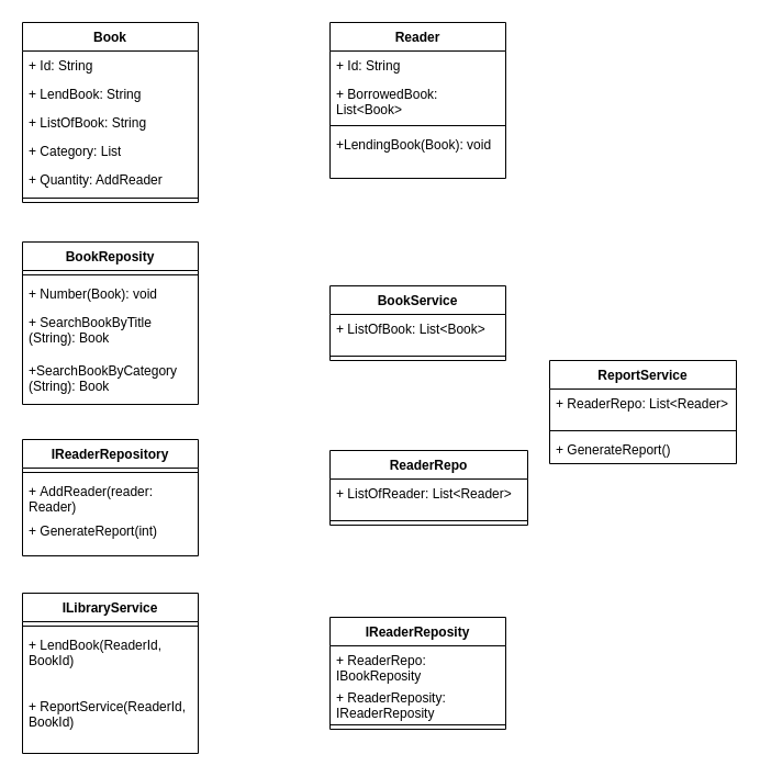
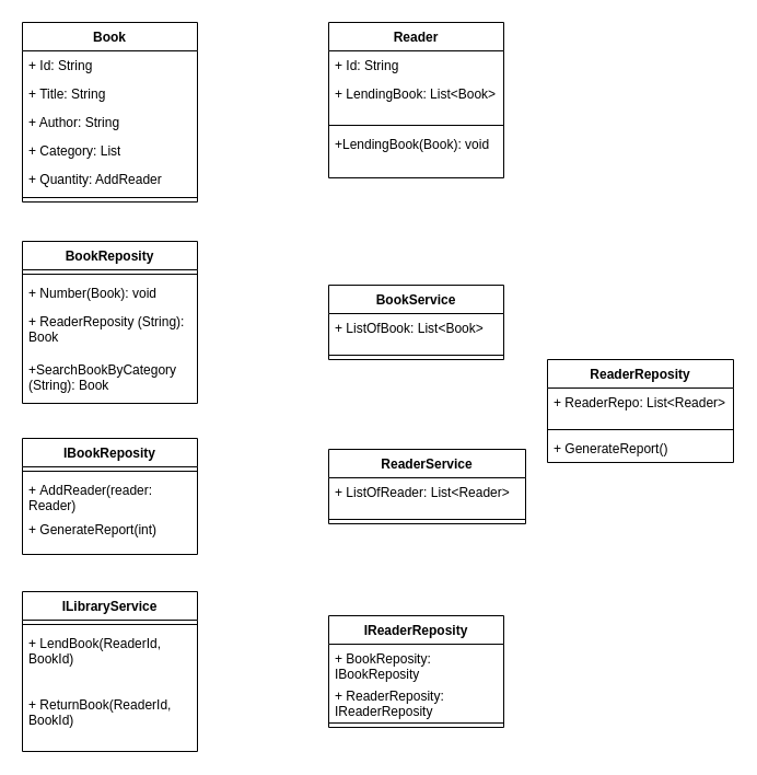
- <mxCell id="4" value="+ LendBook: String" style="text;strokeColor=none;fillColor=none;align=left;verticalAlign=top;spacingLeft=4;spacingRight=4;overflow=hidden;rotatable=0;points=[[0,0.5],[1,0.5]];portConstraint=eastwest;whiteSpace=wrap;html=1;" vertex="1" parent="2"><mxGeometry y="52" width="160" height="26" as="geometry" /></mxCell>
+ <mxCell id="4" value="+ Title: String" style="text;strokeColor=none;fillColor=none;align=left;verticalAlign=top;spacingLeft=4;spacingRight=4;overflow=hidden;rotatable=0;points=[[0,0.5],[1,0.5]];portConstraint=eastwest;whiteSpace=wrap;html=1;" vertex="1" parent="2"><mxGeometry y="52" width="160" height="26" as="geometry" /></mxCell>
- <mxCell id="11" value="+ BorrowedBook: List&amp;lt;Book&amp;gt;" style="text;strokeColor=none;fillColor=none;align=left;verticalAlign=top;spacingLeft=4;spacingRight=4;overflow=hidden;rotatable=0;points=[[0,0.5],[1,0.5]];portConstraint=eastwest;whiteSpace=wrap;html=1;" vertex="1" parent="9"><mxGeometry y="52" width="160" height="38" as="geometry" /></mxCell>
+ <mxCell id="11" value="+ LendingBook: List&amp;lt;Book&amp;gt;" style="text;strokeColor=none;fillColor=none;align=left;verticalAlign=top;spacingLeft=4;spacingRight=4;overflow=hidden;rotatable=0;points=[[0,0.5],[1,0.5]];portConstraint=eastwest;whiteSpace=wrap;html=1;" vertex="1" parent="9"><mxGeometry y="52" width="160" height="38" as="geometry" /></mxCell>
- <mxCell id="5" value="+ ListOfBook: String" style="text;strokeColor=none;fillColor=none;align=left;verticalAlign=top;spacingLeft=4;spacingRight=4;overflow=hidden;rotatable=0;points=[[0,0.5],[1,0.5]];portConstraint=eastwest;whiteSpace=wrap;html=1;" vertex="1" parent="2"><mxGeometry y="78" width="160" height="26" as="geometry" /></mxCell>
+ <mxCell id="5" value="+ Author: String" style="text;strokeColor=none;fillColor=none;align=left;verticalAlign=top;spacingLeft=4;spacingRight=4;overflow=hidden;rotatable=0;points=[[0,0.5],[1,0.5]];portConstraint=eastwest;whiteSpace=wrap;html=1;" vertex="1" parent="2"><mxGeometry y="78" width="160" height="26" as="geometry" /></mxCell>
- <mxCell id="21" value="+ SearchBookByTitle (String): Book" style="text;strokeColor=none;fillColor=none;align=left;verticalAlign=top;spacingLeft=4;spacingRight=4;overflow=hidden;rotatable=0;points=[[0,0.5],[1,0.5]];portConstraint=eastwest;whiteSpace=wrap;html=1;" vertex="1" parent="18"><mxGeometry y="60" width="160" height="44" as="geometry" /></mxCell>
+ <mxCell id="21" value="+ ReaderReposity (String): Book" style="text;strokeColor=none;fillColor=none;align=left;verticalAlign=top;spacingLeft=4;spacingRight=4;overflow=hidden;rotatable=0;points=[[0,0.5],[1,0.5]];portConstraint=eastwest;whiteSpace=wrap;html=1;" vertex="1" parent="18"><mxGeometry y="60" width="160" height="44" as="geometry" /></mxCell>
- <mxCell id="14" value="ReportService" style="swimlane;fontStyle=1;align=center;verticalAlign=top;childLayout=stackLayout;horizontal=1;startSize=26;horizontalStack=0;resizeParent=1;resizeParentMax=0;resizeLast=0;collapsible=1;marginBottom=0;whiteSpace=wrap;html=1;" vertex="1" parent="1"><mxGeometry x="500" y="328" width="170" height="94" as="geometry" /></mxCell>
+ <mxCell id="14" value="ReaderReposity" style="swimlane;fontStyle=1;align=center;verticalAlign=top;childLayout=stackLayout;horizontal=1;startSize=26;horizontalStack=0;resizeParent=1;resizeParentMax=0;resizeLast=0;collapsible=1;marginBottom=0;whiteSpace=wrap;html=1;" vertex="1" parent="1"><mxGeometry x="500" y="328" width="170" height="94" as="geometry" /></mxCell>
- <mxCell id="23" value=" IReaderRepository" style="swimlane;fontStyle=1;align=center;verticalAlign=top;childLayout=stackLayout;horizontal=1;startSize=26;horizontalStack=0;resizeParent=1;resizeParentMax=0;resizeLast=0;collapsible=1;marginBottom=0;whiteSpace=wrap;html=1;" vertex="1" parent="1"><mxGeometry x="20" y="400" width="160" height="106" as="geometry" /></mxCell>
+ <mxCell id="23" value=" IBookReposity" style="swimlane;fontStyle=1;align=center;verticalAlign=top;childLayout=stackLayout;horizontal=1;startSize=26;horizontalStack=0;resizeParent=1;resizeParentMax=0;resizeLast=0;collapsible=1;marginBottom=0;whiteSpace=wrap;html=1;" vertex="1" parent="1"><mxGeometry x="20" y="400" width="160" height="106" as="geometry" /></mxCell>
- <mxCell id="34" value="ReaderRepo" style="swimlane;fontStyle=1;align=center;verticalAlign=top;childLayout=stackLayout;horizontal=1;startSize=26;horizontalStack=0;resizeParent=1;resizeParentMax=0;resizeLast=0;collapsible=1;marginBottom=0;whiteSpace=wrap;html=1;" vertex="1" parent="1"><mxGeometry x="300" y="410" width="180" height="68" as="geometry" /></mxCell>
+ <mxCell id="34" value="ReaderService" style="swimlane;fontStyle=1;align=center;verticalAlign=top;childLayout=stackLayout;horizontal=1;startSize=26;horizontalStack=0;resizeParent=1;resizeParentMax=0;resizeLast=0;collapsible=1;marginBottom=0;whiteSpace=wrap;html=1;" vertex="1" parent="1"><mxGeometry x="300" y="410" width="180" height="68" as="geometry" /></mxCell>
- <mxCell id="38" value="+ ReaderRepo: IBookReposity" style="text;strokeColor=none;fillColor=none;align=left;verticalAlign=top;spacingLeft=4;spacingRight=4;overflow=hidden;rotatable=0;points=[[0,0.5],[1,0.5]];portConstraint=eastwest;whiteSpace=wrap;html=1;" vertex="1" parent="37"><mxGeometry y="26" width="160" height="34" as="geometry" /></mxCell>
+ <mxCell id="38" value="+ BookReposity: IBookReposity" style="text;strokeColor=none;fillColor=none;align=left;verticalAlign=top;spacingLeft=4;spacingRight=4;overflow=hidden;rotatable=0;points=[[0,0.5],[1,0.5]];portConstraint=eastwest;whiteSpace=wrap;html=1;" vertex="1" parent="37"><mxGeometry y="26" width="160" height="34" as="geometry" /></mxCell>
- <mxCell id="30" value="+ ReportService(ReaderId, BookId)" style="text;strokeColor=none;fillColor=none;align=left;verticalAlign=top;spacingLeft=4;spacingRight=4;overflow=hidden;rotatable=0;points=[[0,0.5],[1,0.5]];portConstraint=eastwest;whiteSpace=wrap;html=1;" vertex="1" parent="27"><mxGeometry y="90" width="160" height="56" as="geometry" /></mxCell>
+ <mxCell id="30" value="+ ReturnBook(ReaderId, BookId)" style="text;strokeColor=none;fillColor=none;align=left;verticalAlign=top;spacingLeft=4;spacingRight=4;overflow=hidden;rotatable=0;points=[[0,0.5],[1,0.5]];portConstraint=eastwest;whiteSpace=wrap;html=1;" vertex="1" parent="27"><mxGeometry y="90" width="160" height="56" as="geometry" /></mxCell>
